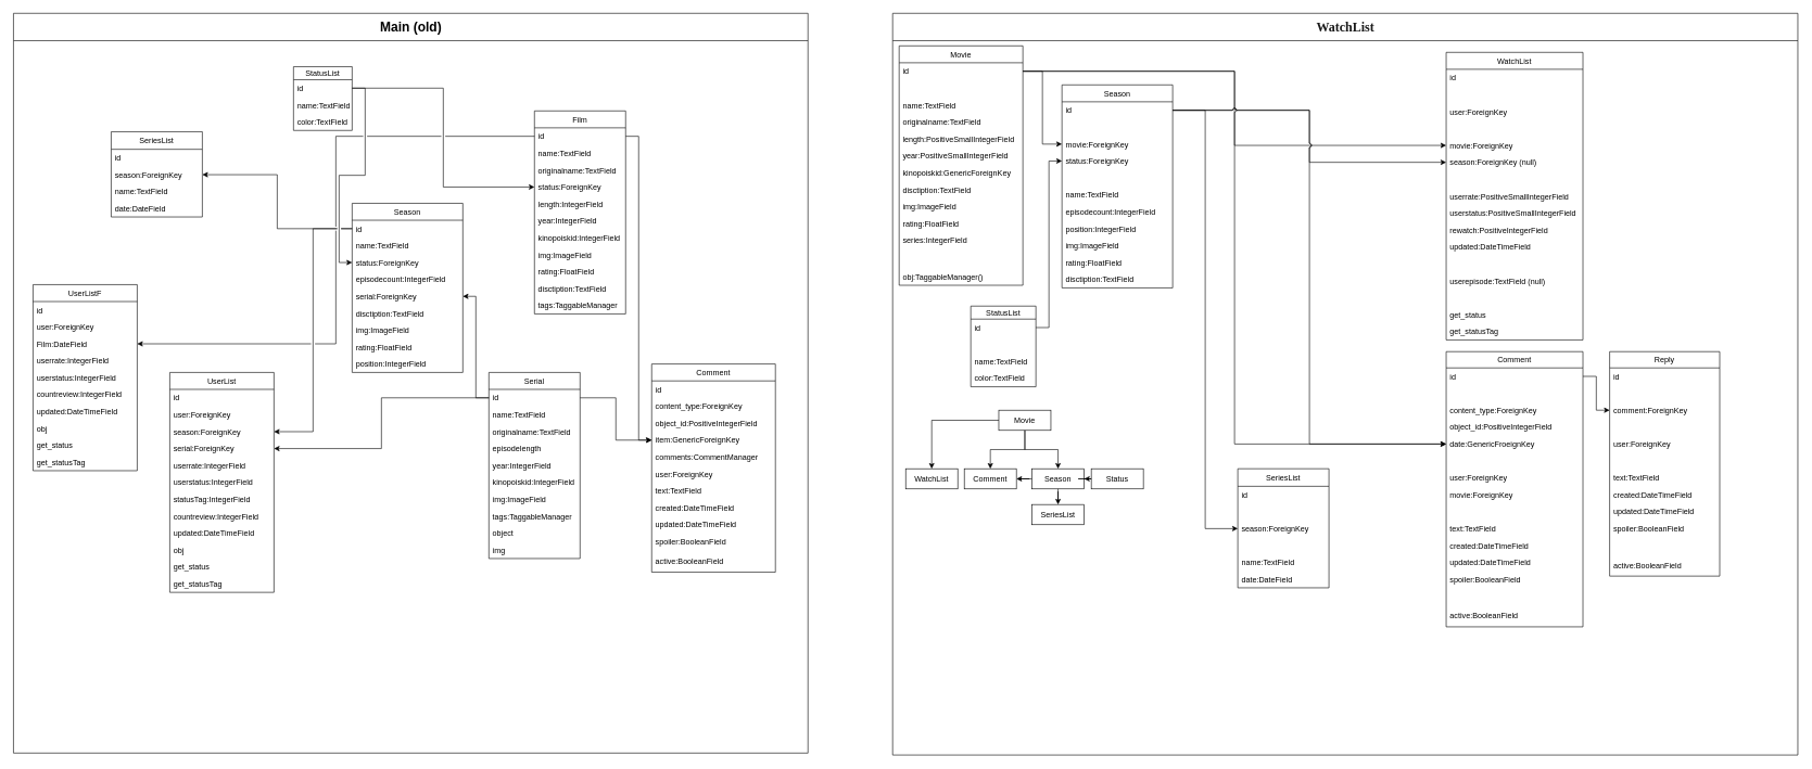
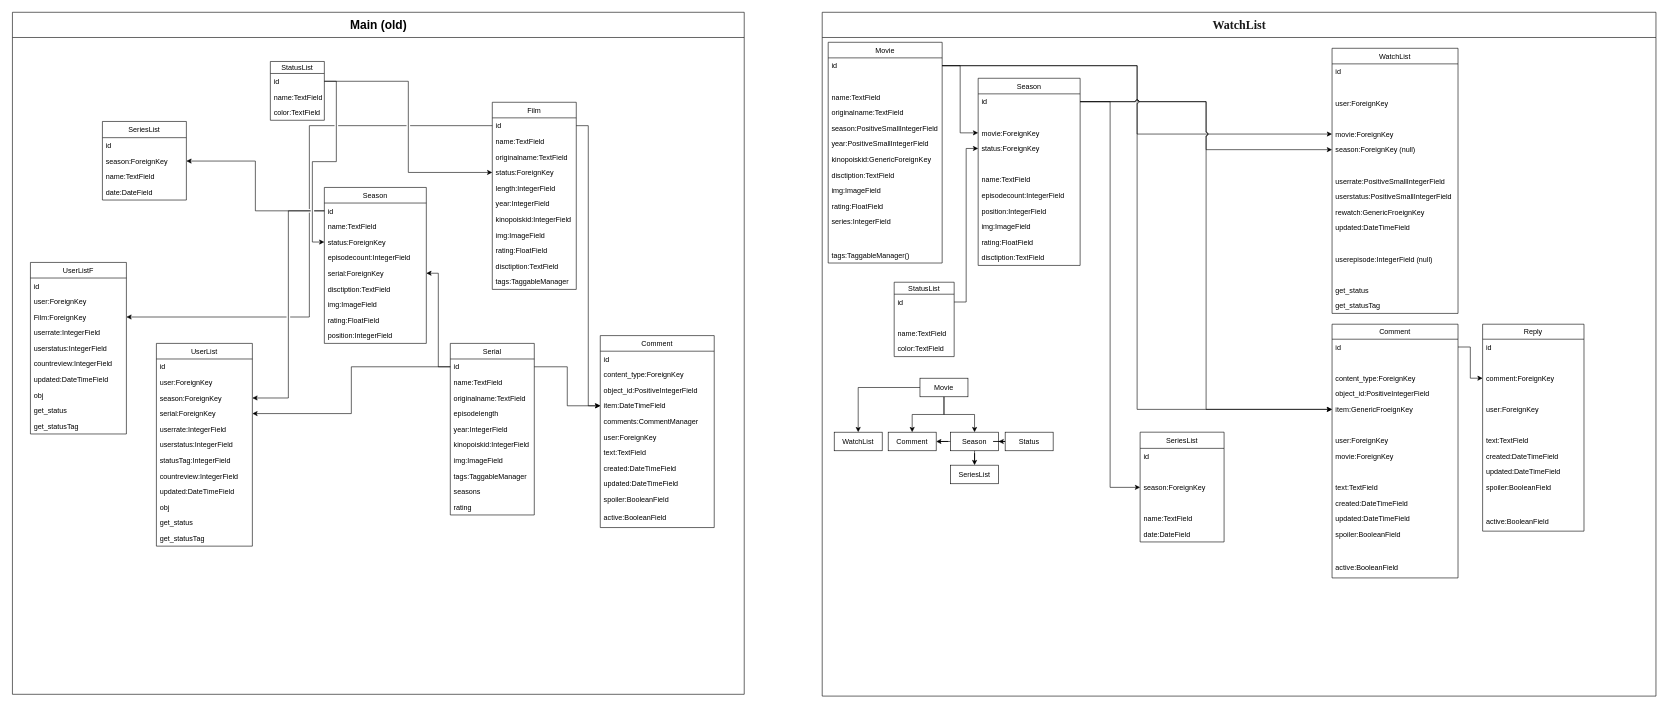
- <mxCell id="113" value="length:PositiveSmallIntegerField" style="text;strokeColor=none;fillColor=none;align=left;verticalAlign=top;spacingLeft=4;spacingRight=4;overflow=hidden;rotatable=0;points=[[0,0.5],[1,0.5]];portConstraint=eastwest;" parent="108" vertex="1"><mxGeometry y="130" width="190" height="26" as="geometry" /></mxCell>
+ <mxCell id="113" value="season:PositiveSmallIntegerField" style="text;strokeColor=none;fillColor=none;align=left;verticalAlign=top;spacingLeft=4;spacingRight=4;overflow=hidden;rotatable=0;points=[[0,0.5],[1,0.5]];portConstraint=eastwest;" parent="108" vertex="1"><mxGeometry y="130" width="190" height="26" as="geometry" /></mxCell>
- <mxCell id="155" value="rewatch:PositiveIntegerField" style="text;strokeColor=none;fillColor=none;align=left;verticalAlign=top;spacingLeft=4;spacingRight=4;overflow=hidden;rotatable=0;points=[[0,0.5],[1,0.5]];portConstraint=eastwest;" parent="145" vertex="1"><mxGeometry y="260" width="210" height="26" as="geometry" /></mxCell>
+ <mxCell id="155" value="rewatch:GenericFroeignKey" style="text;strokeColor=none;fillColor=none;align=left;verticalAlign=top;spacingLeft=4;spacingRight=4;overflow=hidden;rotatable=0;points=[[0,0.5],[1,0.5]];portConstraint=eastwest;" parent="145" vertex="1"><mxGeometry y="260" width="210" height="26" as="geometry" /></mxCell>
- <mxCell id="121" value="obj:TaggableManager()" style="text;strokeColor=none;fillColor=none;align=left;verticalAlign=top;spacingLeft=4;spacingRight=4;overflow=hidden;rotatable=0;points=[[0,0.5],[1,0.5]];portConstraint=eastwest;" parent="108" vertex="1"><mxGeometry y="342" width="190" height="26" as="geometry" /></mxCell>
+ <mxCell id="121" value="tags:TaggableManager()" style="text;strokeColor=none;fillColor=none;align=left;verticalAlign=top;spacingLeft=4;spacingRight=4;overflow=hidden;rotatable=0;points=[[0,0.5],[1,0.5]];portConstraint=eastwest;" parent="108" vertex="1"><mxGeometry y="342" width="190" height="26" as="geometry" /></mxCell>
- <mxCell id="158" value="userepisode:TextField (null)" style="text;strokeColor=none;fillColor=none;align=left;verticalAlign=top;spacingLeft=4;spacingRight=4;overflow=hidden;rotatable=0;points=[[0,0.5],[1,0.5]];portConstraint=eastwest;" parent="145" vertex="1"><mxGeometry y="338" width="210" height="26" as="geometry" /></mxCell>
+ <mxCell id="158" value="userepisode:IntegerField (null)" style="text;strokeColor=none;fillColor=none;align=left;verticalAlign=top;spacingLeft=4;spacingRight=4;overflow=hidden;rotatable=0;points=[[0,0.5],[1,0.5]];portConstraint=eastwest;" parent="145" vertex="1"><mxGeometry y="338" width="210" height="26" as="geometry" /></mxCell>
- <mxCell id="67" value="Film:DateField" style="text;strokeColor=none;fillColor=none;align=left;verticalAlign=top;spacingLeft=4;spacingRight=4;overflow=hidden;rotatable=0;points=[[0,0.5],[1,0.5]];portConstraint=eastwest;" parent="64" vertex="1"><mxGeometry y="78" width="160" height="26" as="geometry" /></mxCell>
+ <mxCell id="67" value="Film:ForeignKey" style="text;strokeColor=none;fillColor=none;align=left;verticalAlign=top;spacingLeft=4;spacingRight=4;overflow=hidden;rotatable=0;points=[[0,0.5],[1,0.5]];portConstraint=eastwest;" parent="64" vertex="1"><mxGeometry y="78" width="160" height="26" as="geometry" /></mxCell>
- <mxCell id="80" value="item:GenericForeignKey" style="text;strokeColor=none;fillColor=none;align=left;verticalAlign=top;spacingLeft=4;spacingRight=4;overflow=hidden;rotatable=0;points=[[0,0.5],[1,0.5]];portConstraint=eastwest;" parent="76" vertex="1"><mxGeometry y="104" width="190" height="26" as="geometry" /></mxCell>
+ <mxCell id="80" value="item:DateTimeField" style="text;strokeColor=none;fillColor=none;align=left;verticalAlign=top;spacingLeft=4;spacingRight=4;overflow=hidden;rotatable=0;points=[[0,0.5],[1,0.5]];portConstraint=eastwest;" parent="76" vertex="1"><mxGeometry y="104" width="190" height="26" as="geometry" /></mxCell>
- <mxCell id="168" value="date:GenericFroeignKey" style="text;strokeColor=none;fillColor=none;align=left;verticalAlign=top;spacingLeft=4;spacingRight=4;overflow=hidden;rotatable=0;points=[[0,0.5],[1,0.5]];portConstraint=eastwest;" parent="163" vertex="1"><mxGeometry y="129" width="210" height="26" as="geometry" /></mxCell>
+ <mxCell id="168" value="item:GenericFroeignKey" style="text;strokeColor=none;fillColor=none;align=left;verticalAlign=top;spacingLeft=4;spacingRight=4;overflow=hidden;rotatable=0;points=[[0,0.5],[1,0.5]];portConstraint=eastwest;" parent="163" vertex="1"><mxGeometry y="129" width="210" height="26" as="geometry" /></mxCell>
- <mxCell id="29" value="object" style="text;strokeColor=none;fillColor=none;align=left;verticalAlign=top;spacingLeft=4;spacingRight=4;overflow=hidden;rotatable=0;points=[[0,0.5],[1,0.5]];portConstraint=eastwest;" parent="20" vertex="1"><mxGeometry y="234" width="140" height="26" as="geometry" /></mxCell>
+ <mxCell id="29" value="seasons" style="text;strokeColor=none;fillColor=none;align=left;verticalAlign=top;spacingLeft=4;spacingRight=4;overflow=hidden;rotatable=0;points=[[0,0.5],[1,0.5]];portConstraint=eastwest;" parent="20" vertex="1"><mxGeometry y="234" width="140" height="26" as="geometry" /></mxCell>
- <mxCell id="30" value="img" style="text;strokeColor=none;fillColor=none;align=left;verticalAlign=top;spacingLeft=4;spacingRight=4;overflow=hidden;rotatable=0;points=[[0,0.5],[1,0.5]];portConstraint=eastwest;" parent="20" vertex="1"><mxGeometry y="260" width="140" height="26" as="geometry" /></mxCell>
+ <mxCell id="30" value="rating" style="text;strokeColor=none;fillColor=none;align=left;verticalAlign=top;spacingLeft=4;spacingRight=4;overflow=hidden;rotatable=0;points=[[0,0.5],[1,0.5]];portConstraint=eastwest;" parent="20" vertex="1"><mxGeometry y="260" width="140" height="26" as="geometry" /></mxCell>
